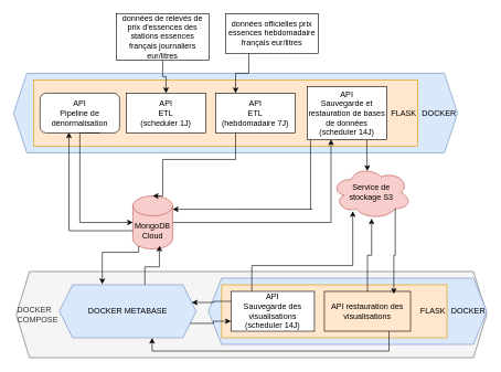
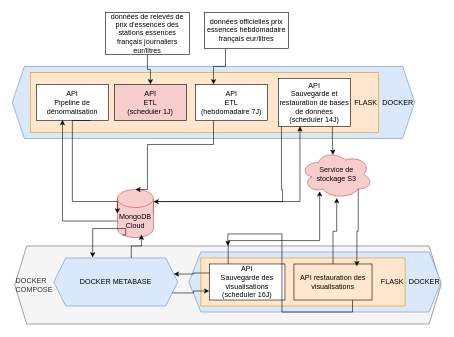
- <mxCell id="29" value="API&lt;br&gt;Pipeline de dénormalisation" style="whiteSpace=wrap;html=1;rounded=1;" parent="1" vertex="1"><mxGeometry x="60" y="140" width="120" height="60" as="geometry" /></mxCell>
+ <mxCell id="29" value="API&lt;br&gt;Pipeline de dénormalisation" style="rounded=0;whiteSpace=wrap;html=1;" parent="1" vertex="1"><mxGeometry x="60" y="140" width="120" height="60" as="geometry" /></mxCell>
- <mxCell id="11" value="API&lt;br&gt;ETL&lt;br&gt;(scheduler 1J)" style="rounded=0;whiteSpace=wrap;html=1;" parent="1" vertex="1"><mxGeometry x="190" y="140" width="120" height="60" as="geometry" /></mxCell>
+ <mxCell id="11" value="API&lt;br&gt;ETL&lt;br&gt;(scheduler 1J)" style="rounded=0;whiteSpace=wrap;html=1;fillColor=#f8cecc;" parent="1" vertex="1"><mxGeometry x="190" y="140" width="120" height="60" as="geometry" /></mxCell>
- <mxCell id="14" value="MongoDB&lt;br&gt;Cloud" style="shape=cylinder3;whiteSpace=wrap;html=1;boundedLbl=1;backgroundOutline=1;size=15;fillColor=#f8cecc;strokeColor=#b85450;" parent="1" vertex="1"><mxGeometry x="200" y="295" width="60" height="80" as="geometry" /></mxCell>
+ <mxCell id="14" value="MongoDB&lt;br&gt;Cloud" style="shape=cylinder3;whiteSpace=wrap;html=1;boundedLbl=1;backgroundOutline=1;size=15;fillColor=#f8cecc;strokeColor=#b85450;" parent="1" vertex="1"><mxGeometry x="195" y="315" width="60" height="80" as="geometry" /></mxCell>
- <mxCell id="21" value="API&lt;br&gt;Sauvegarde des visualisations&lt;br&gt;(scheduler 14J)" style="rounded=0;whiteSpace=wrap;html=1;" parent="1" vertex="1"><mxGeometry x="348" y="439" width="126" height="60" as="geometry" /></mxCell>
+ <mxCell id="21" value="API&lt;br&gt;Sauvegarde des visualisations&lt;br&gt;(scheduler 16J)" style="rounded=0;whiteSpace=wrap;html=1;" parent="1" vertex="1"><mxGeometry x="348" y="439" width="126" height="60" as="geometry" /></mxCell>
- <mxCell id="28" style="edgeStyle=orthogonalEdgeStyle;rounded=0;orthogonalLoop=1;jettySize=auto;html=1;exitX=0.75;exitY=1;exitDx=0;exitDy=0;entryX=0.678;entryY=1.002;entryDx=0;entryDy=0;entryPerimeter=0;" parent="1" source="24" target="4" edge="1"><mxGeometry relative="1" as="geometry" /></mxCell>
+ <mxCell id="28" style="edgeStyle=orthogonalEdgeStyle;rounded=0;orthogonalLoop=1;jettySize=auto;html=1;exitX=0.75;exitY=1;exitDx=0;exitDy=0;" parent="1" source="24" target="2" edge="1"><mxGeometry relative="1" as="geometry" /></mxCell>
